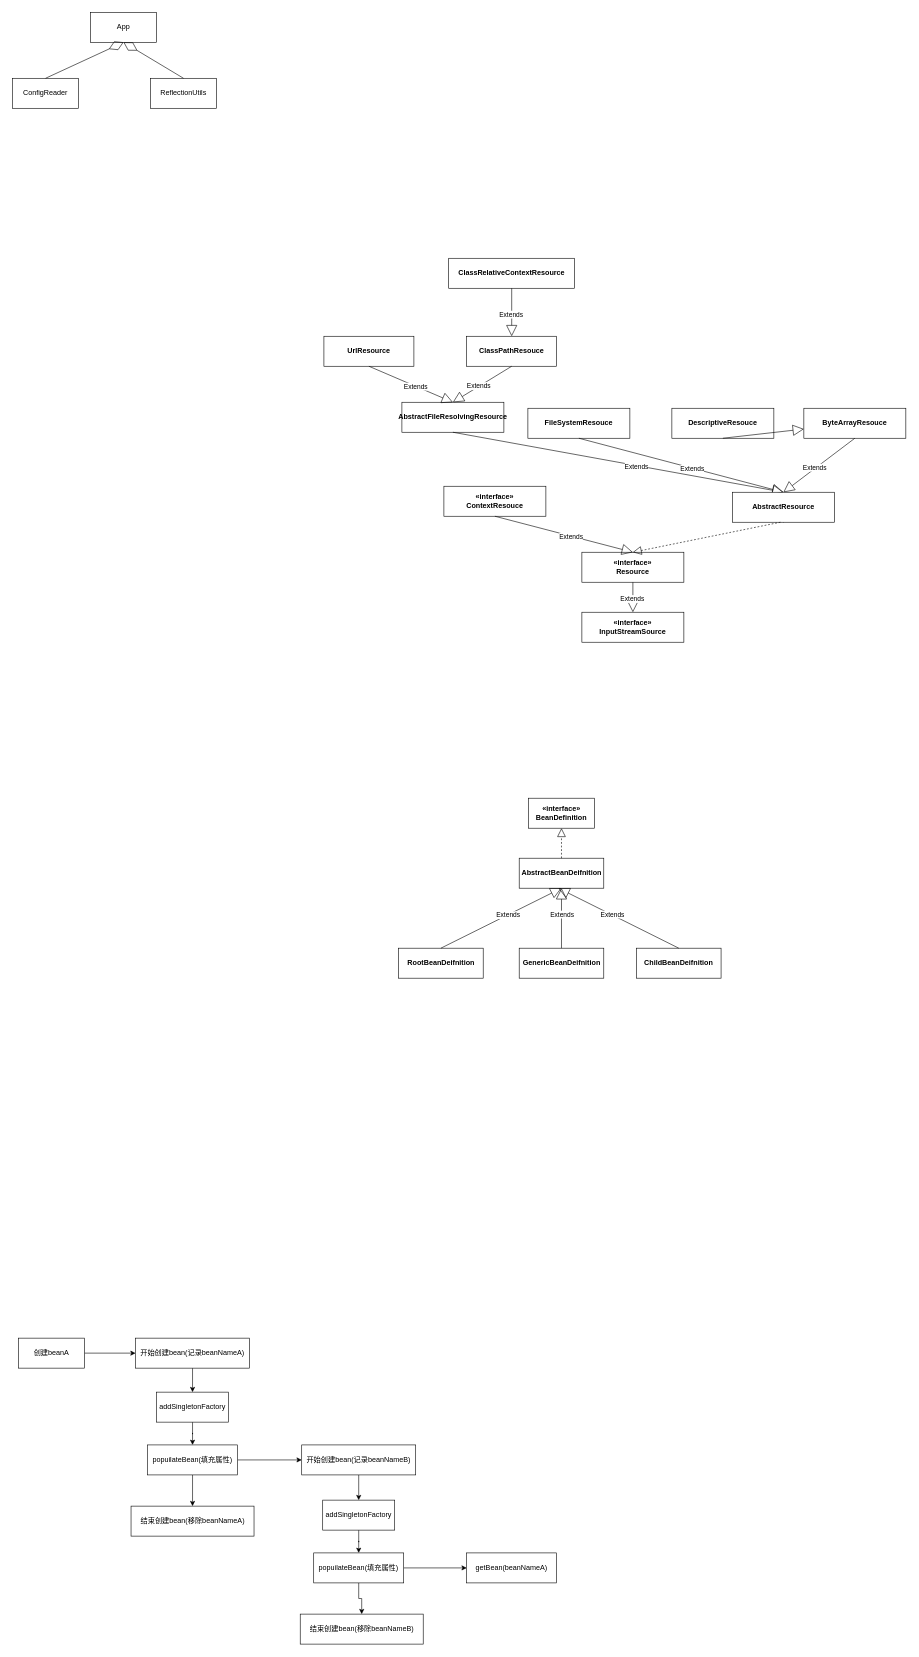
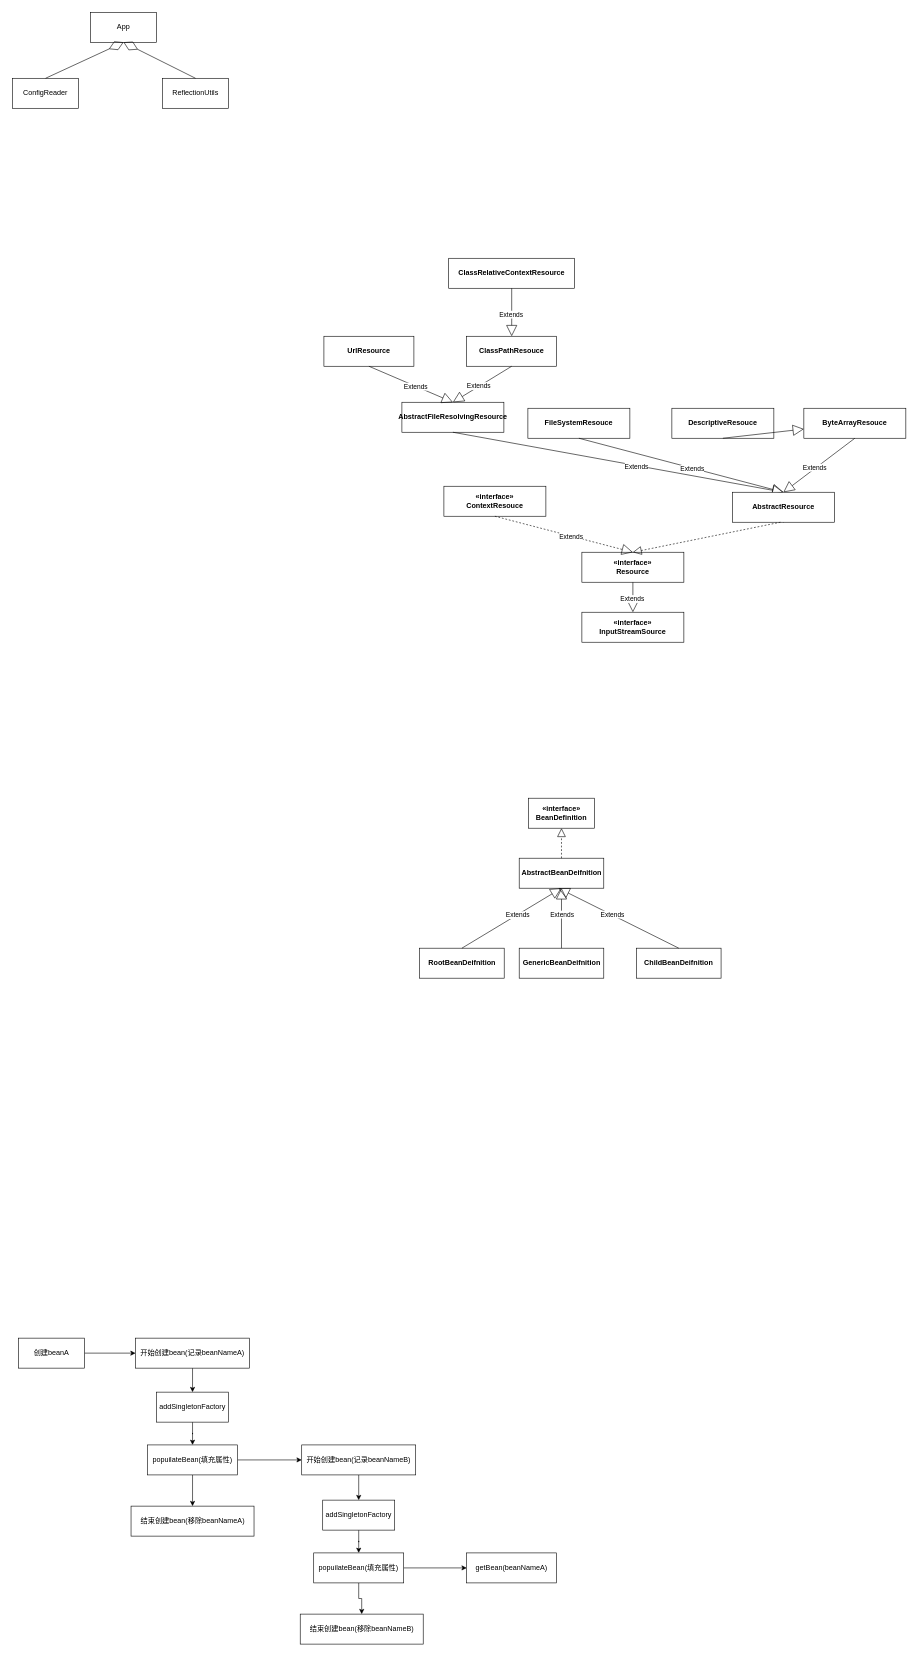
- <mxCell id="34" value="ReflectionUtils" style="html=1;whiteSpace=wrap;" vertex="1" parent="1"><mxGeometry x="250" y="130" width="110" height="50" as="geometry" /></mxCell>
+ <mxCell id="34" value="ReflectionUtils" style="html=1;whiteSpace=wrap;" vertex="1" parent="1"><mxGeometry x="270" y="130" width="110" height="50" as="geometry" /></mxCell>
- <mxCell id="21" value="Extends" style="endArrow=block;endSize=16;endFill=0;html=1;rounded=0;exitX=0.5;exitY=1;exitDx=0;exitDy=0;entryX=0.5;entryY=0;entryDx=0;entryDy=0;" parent="1" source="9" target="10" edge="1"><mxGeometry x="0.111" y="-1" width="160" relative="1" as="geometry"><mxPoint x="744" y="740" as="sourcePoint" /><mxPoint x="1315" y="830" as="targetPoint" /><mxPoint as="offset" /></mxGeometry></mxCell>
+ <mxCell id="21" value="Extends" style="endArrow=block;endSize=16;endFill=0;html=1;rounded=0;exitX=0.5;exitY=1;exitDx=0;exitDy=0;entryX=0.5;entryY=0;entryDx=0;entryDy=0;dashed=1;" parent="1" source="9" target="10" edge="1"><mxGeometry x="0.111" y="-1" width="160" relative="1" as="geometry"><mxPoint x="744" y="740" as="sourcePoint" /><mxPoint x="1315" y="830" as="targetPoint" /><mxPoint as="offset" /></mxGeometry></mxCell>
- <mxCell id="26" value="&lt;b&gt;RootBeanDeifnition&lt;/b&gt;" style="html=1;whiteSpace=wrap;" parent="1" vertex="1"><mxGeometry x="663.5" y="1580" width="141" height="50" as="geometry" /></mxCell>
+ <mxCell id="26" value="&lt;b&gt;RootBeanDeifnition&lt;/b&gt;" style="html=1;whiteSpace=wrap;" parent="1" vertex="1"><mxGeometry x="698.5" y="1580" width="141" height="50" as="geometry" /></mxCell>
